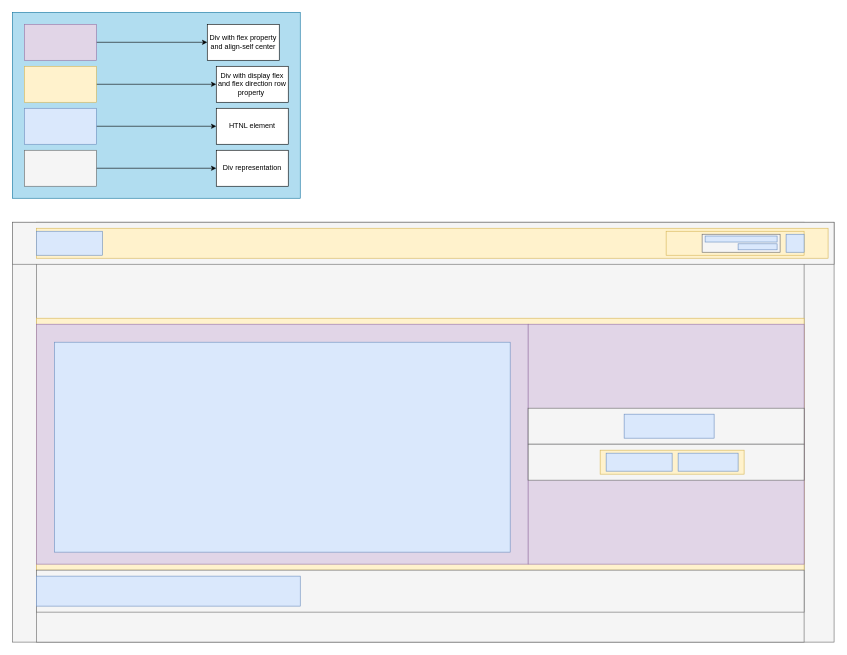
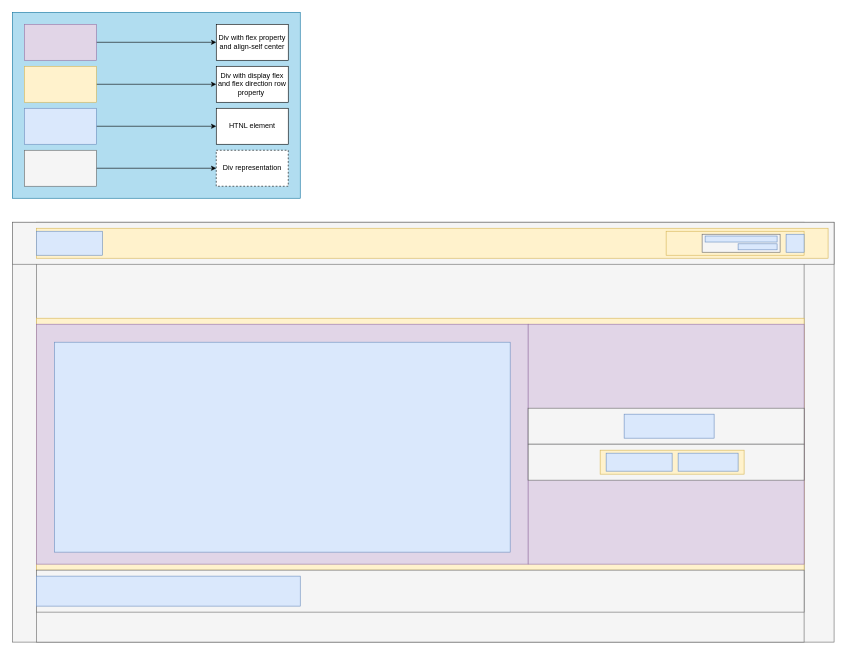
- <mxCell id="37" value="Div with flex property and align-self center" style="rounded=0;whiteSpace=wrap;html=1;" vertex="1" parent="1"><mxGeometry x="345" y="40" width="120" height="60" as="geometry" /></mxCell>
+ <mxCell id="37" value="Div with flex property and align-self center" style="rounded=0;whiteSpace=wrap;html=1;" vertex="1" parent="1"><mxGeometry x="360" y="40" width="120" height="60" as="geometry" /></mxCell>
- <mxCell id="28" value="Div representation" style="rounded=0;whiteSpace=wrap;html=1;" vertex="1" parent="1"><mxGeometry x="360" y="250" width="120" height="60" as="geometry" /></mxCell>
+ <mxCell id="28" value="Div representation" style="rounded=0;whiteSpace=wrap;html=1;dashed=1;" vertex="1" parent="1"><mxGeometry x="360" y="250" width="120" height="60" as="geometry" /></mxCell>
